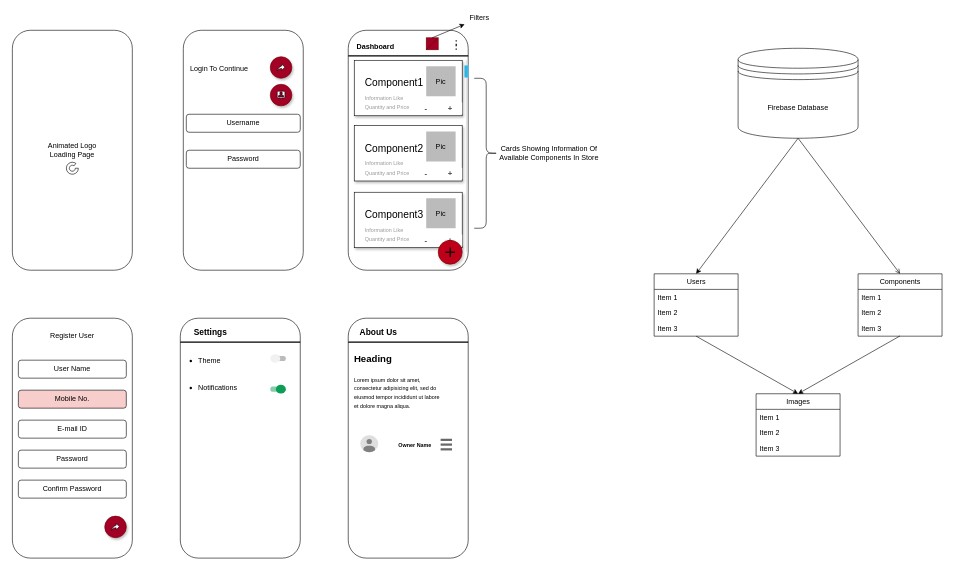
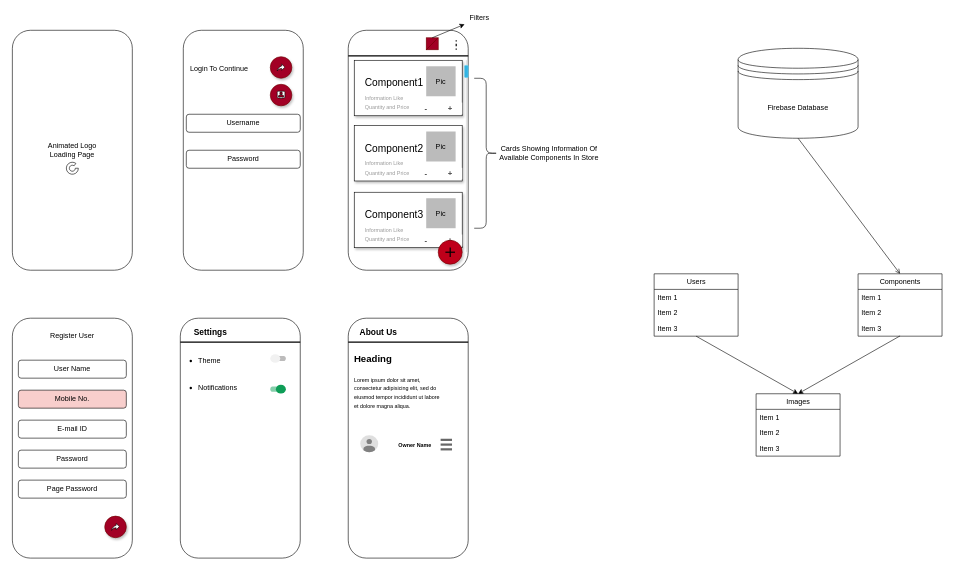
- <mxCell id="11" value="&lt;font style=&quot;font-size: 12px;&quot;&gt;Dashboard&lt;/font&gt;" style="text;strokeColor=none;fillColor=none;html=1;fontSize=24;fontStyle=1;verticalAlign=middle;align=center;" vertex="1" parent="1"><mxGeometry x="580" y="57.5" width="90" height="30" as="geometry" /></mxCell>
- <mxCell id="72" value="" style="endArrow=classic;html=1;rounded=0;exitX=0.5;exitY=1;exitDx=0;exitDy=0;entryX=0.5;entryY=0;entryDx=0;entryDy=0;" edge="1" parent="1" source="59" target="60"><mxGeometry width="50" height="50" relative="1" as="geometry"><mxPoint x="1310" y="351.25" as="sourcePoint" /><mxPoint x="1360" y="301.25" as="targetPoint" /></mxGeometry></mxCell>
- <mxCell id="17" value="Confirm Password" style="rounded=1;whiteSpace=wrap;html=1;" vertex="1" parent="1"><mxGeometry x="30" y="800" width="180" height="30" as="geometry" /></mxCell>
+ <mxCell id="17" value="Page Password" style="rounded=1;whiteSpace=wrap;html=1;" vertex="1" parent="1"><mxGeometry x="30" y="800" width="180" height="30" as="geometry" /></mxCell>
